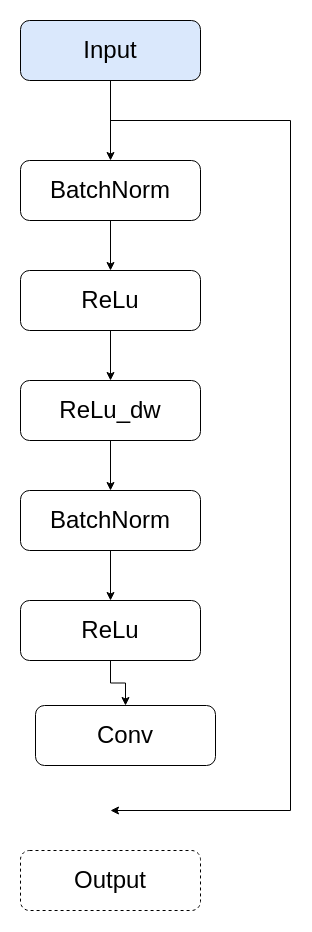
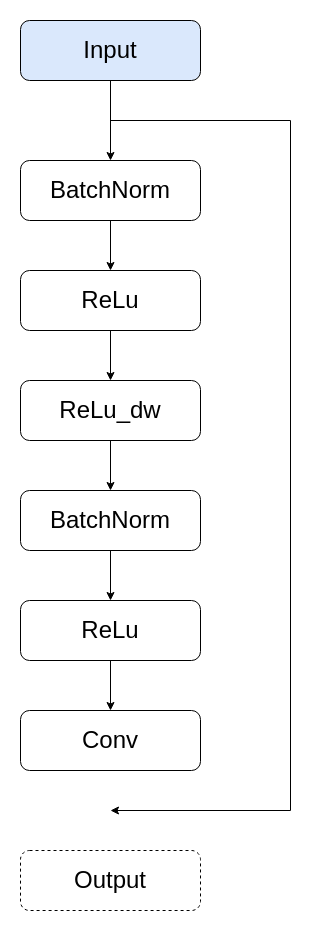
- <mxCell id="15" value="&lt;font style=&quot;font-size: 24px&quot;&gt;Conv&lt;/font&gt;" style="rounded=1;whiteSpace=wrap;html=1;" vertex="1" parent="1"><mxGeometry x="35" y="705" width="180" height="60" as="geometry" /></mxCell>
+ <mxCell id="15" value="&lt;font style=&quot;font-size: 24px&quot;&gt;Conv&lt;/font&gt;" style="rounded=1;whiteSpace=wrap;html=1;" vertex="1" parent="1"><mxGeometry x="20" y="710" width="180" height="60" as="geometry" /></mxCell>
